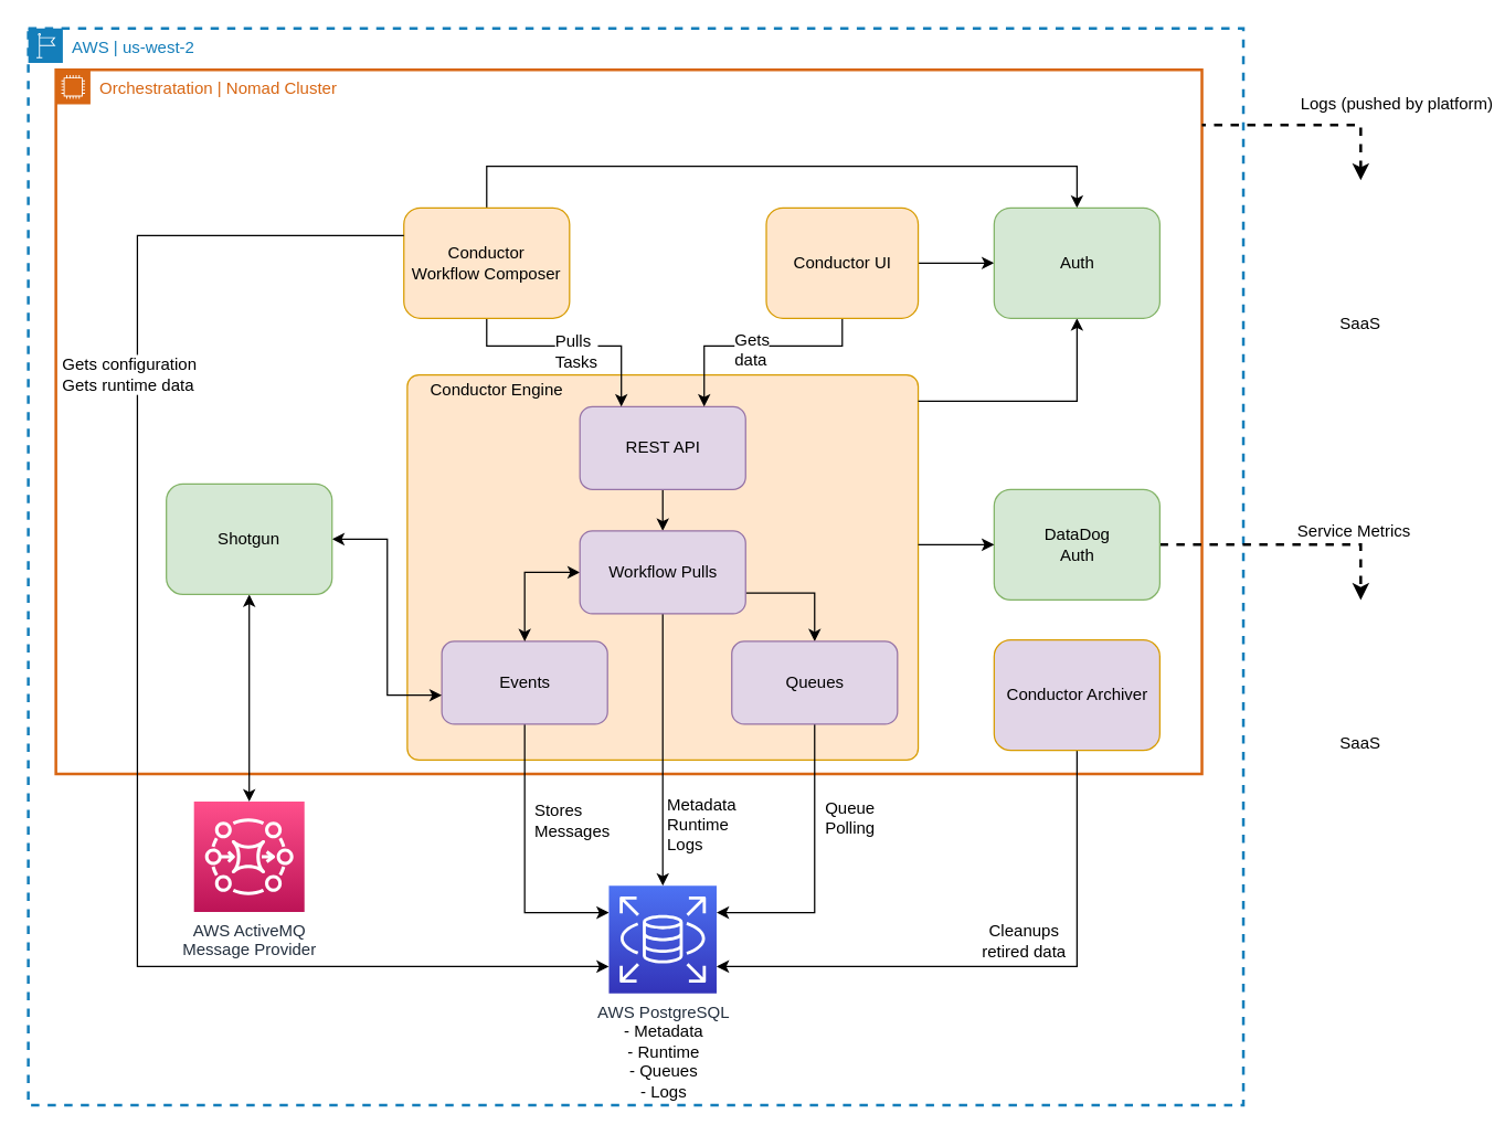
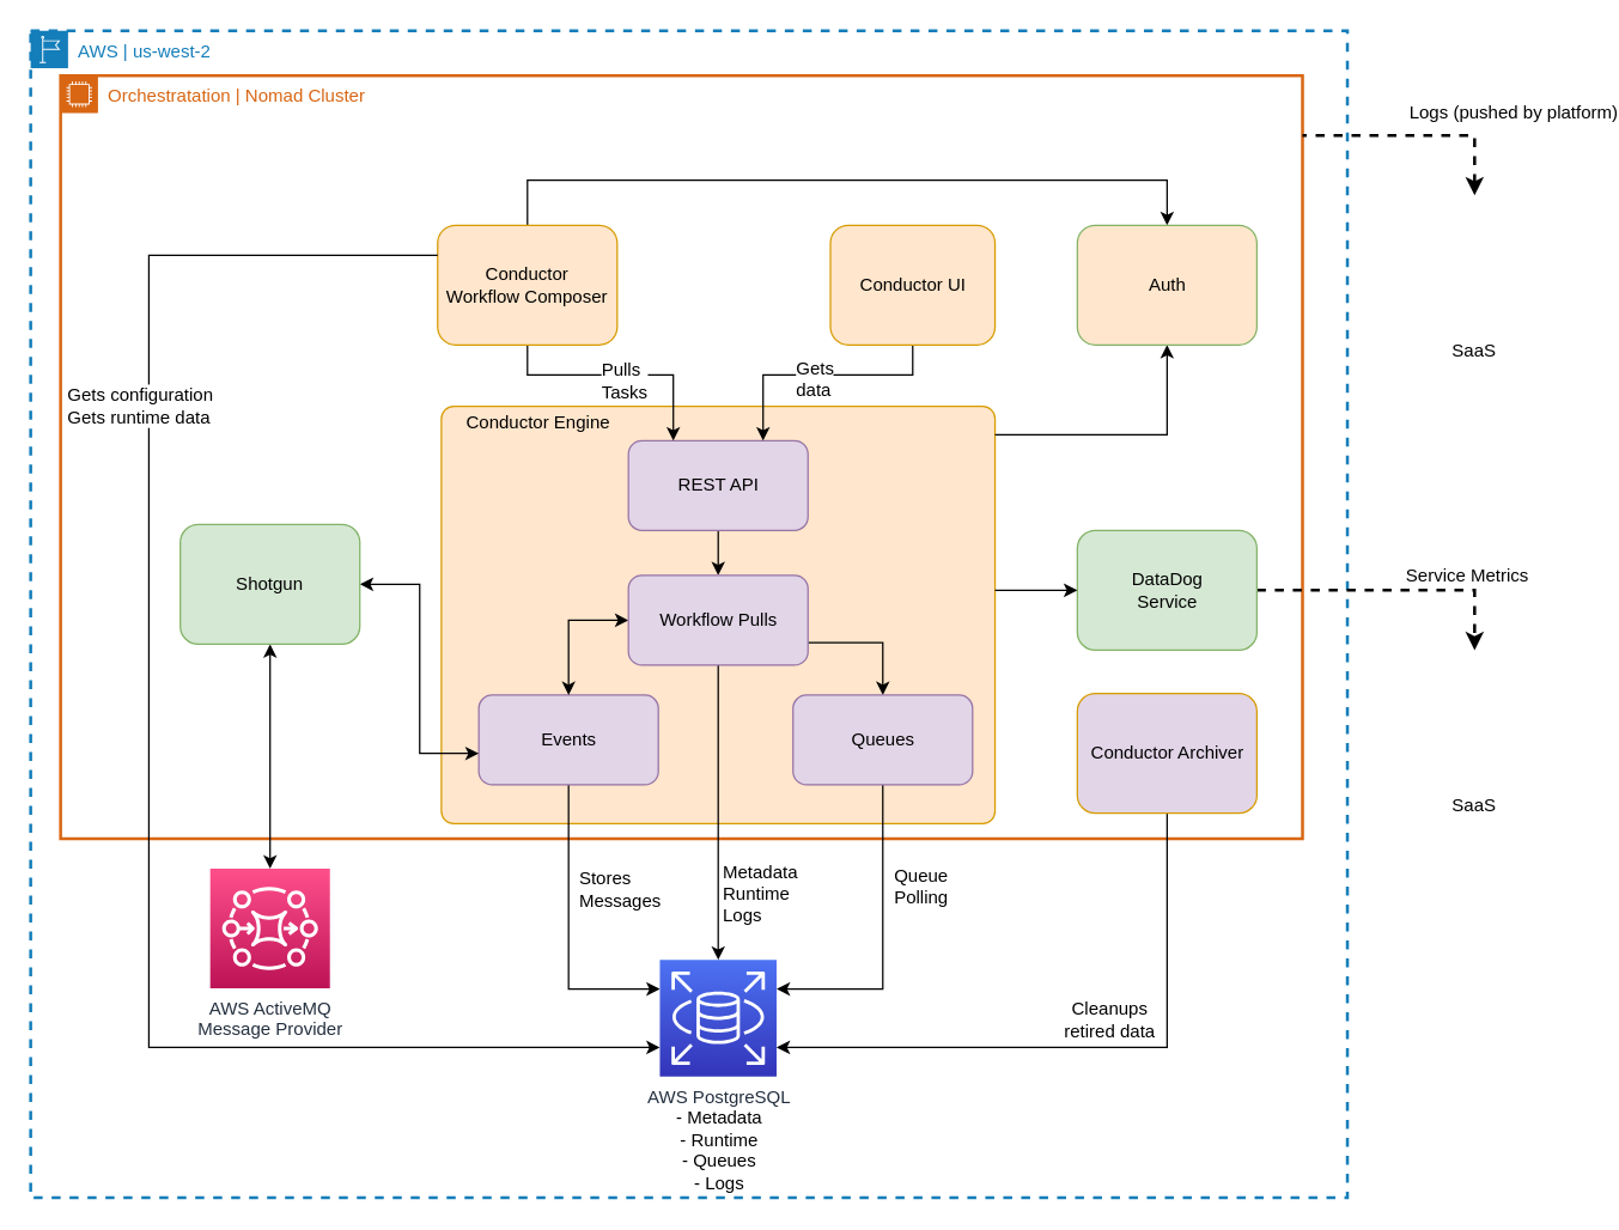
- <mxCell id="21" style="edgeStyle=orthogonalEdgeStyle;rounded=0;orthogonalLoop=1;jettySize=auto;html=1;fontSize=12;startArrow=none;startFill=0;entryX=0;entryY=0.5;entryDx=0;entryDy=0;exitX=1;exitY=0.5;exitDx=0;exitDy=0;" edge="1" parent="1" source="22" target="36"><mxGeometry relative="1" as="geometry" /></mxCell>
- <mxCell id="36" value="Auth" style="rounded=1;whiteSpace=wrap;html=1;fillColor=#d5e8d4;strokeColor=#82b366;" vertex="1" parent="1"><mxGeometry x="719.5" y="150" width="120" height="80" as="geometry" /></mxCell>
+ <mxCell id="36" value="Auth" style="rounded=1;whiteSpace=wrap;html=1;fillColor=#ffe6cc;strokeColor=#82b366;" vertex="1" parent="1"><mxGeometry x="719.5" y="150" width="120" height="80" as="geometry" /></mxCell>
- <mxCell id="43" value="DataDog &lt;br&gt;Auth" style="rounded=1;whiteSpace=wrap;html=1;fillColor=#d5e8d4;strokeColor=#82b366;" vertex="1" parent="1"><mxGeometry x="719.5" y="354" width="120" height="80" as="geometry" /></mxCell>
+ <mxCell id="43" value="DataDog &lt;br&gt;Service" style="rounded=1;whiteSpace=wrap;html=1;fillColor=#d5e8d4;strokeColor=#82b366;" vertex="1" parent="1"><mxGeometry x="719.5" y="354" width="120" height="80" as="geometry" /></mxCell>
